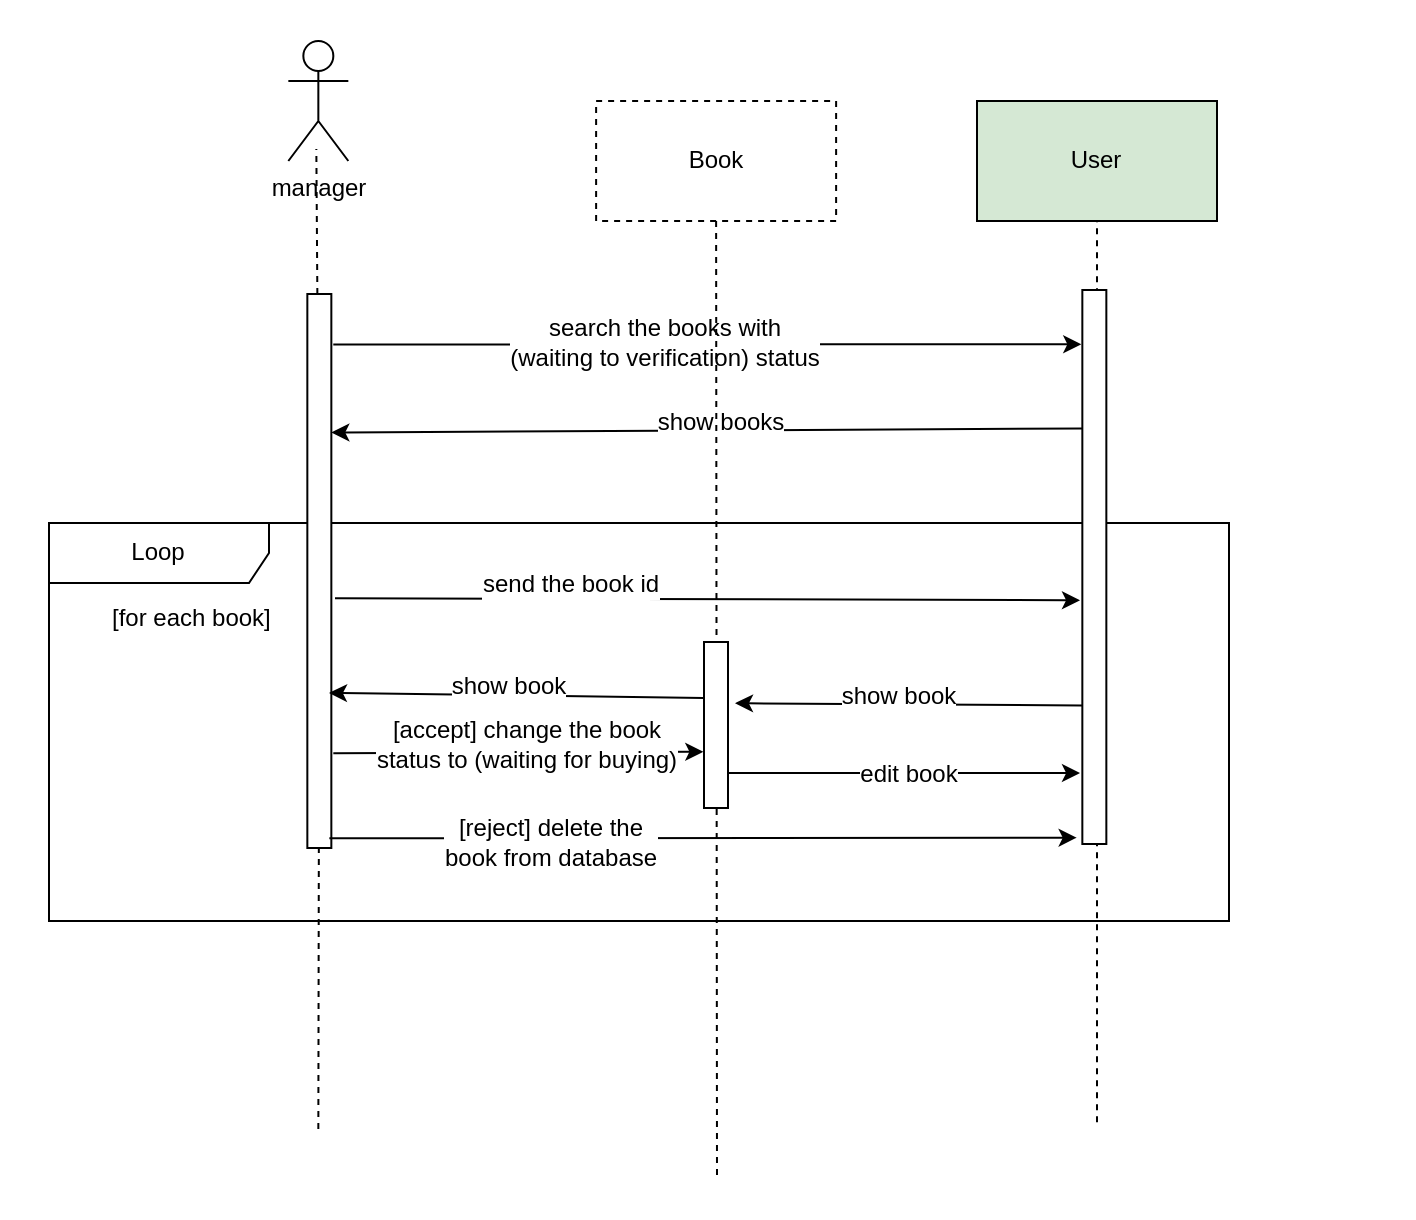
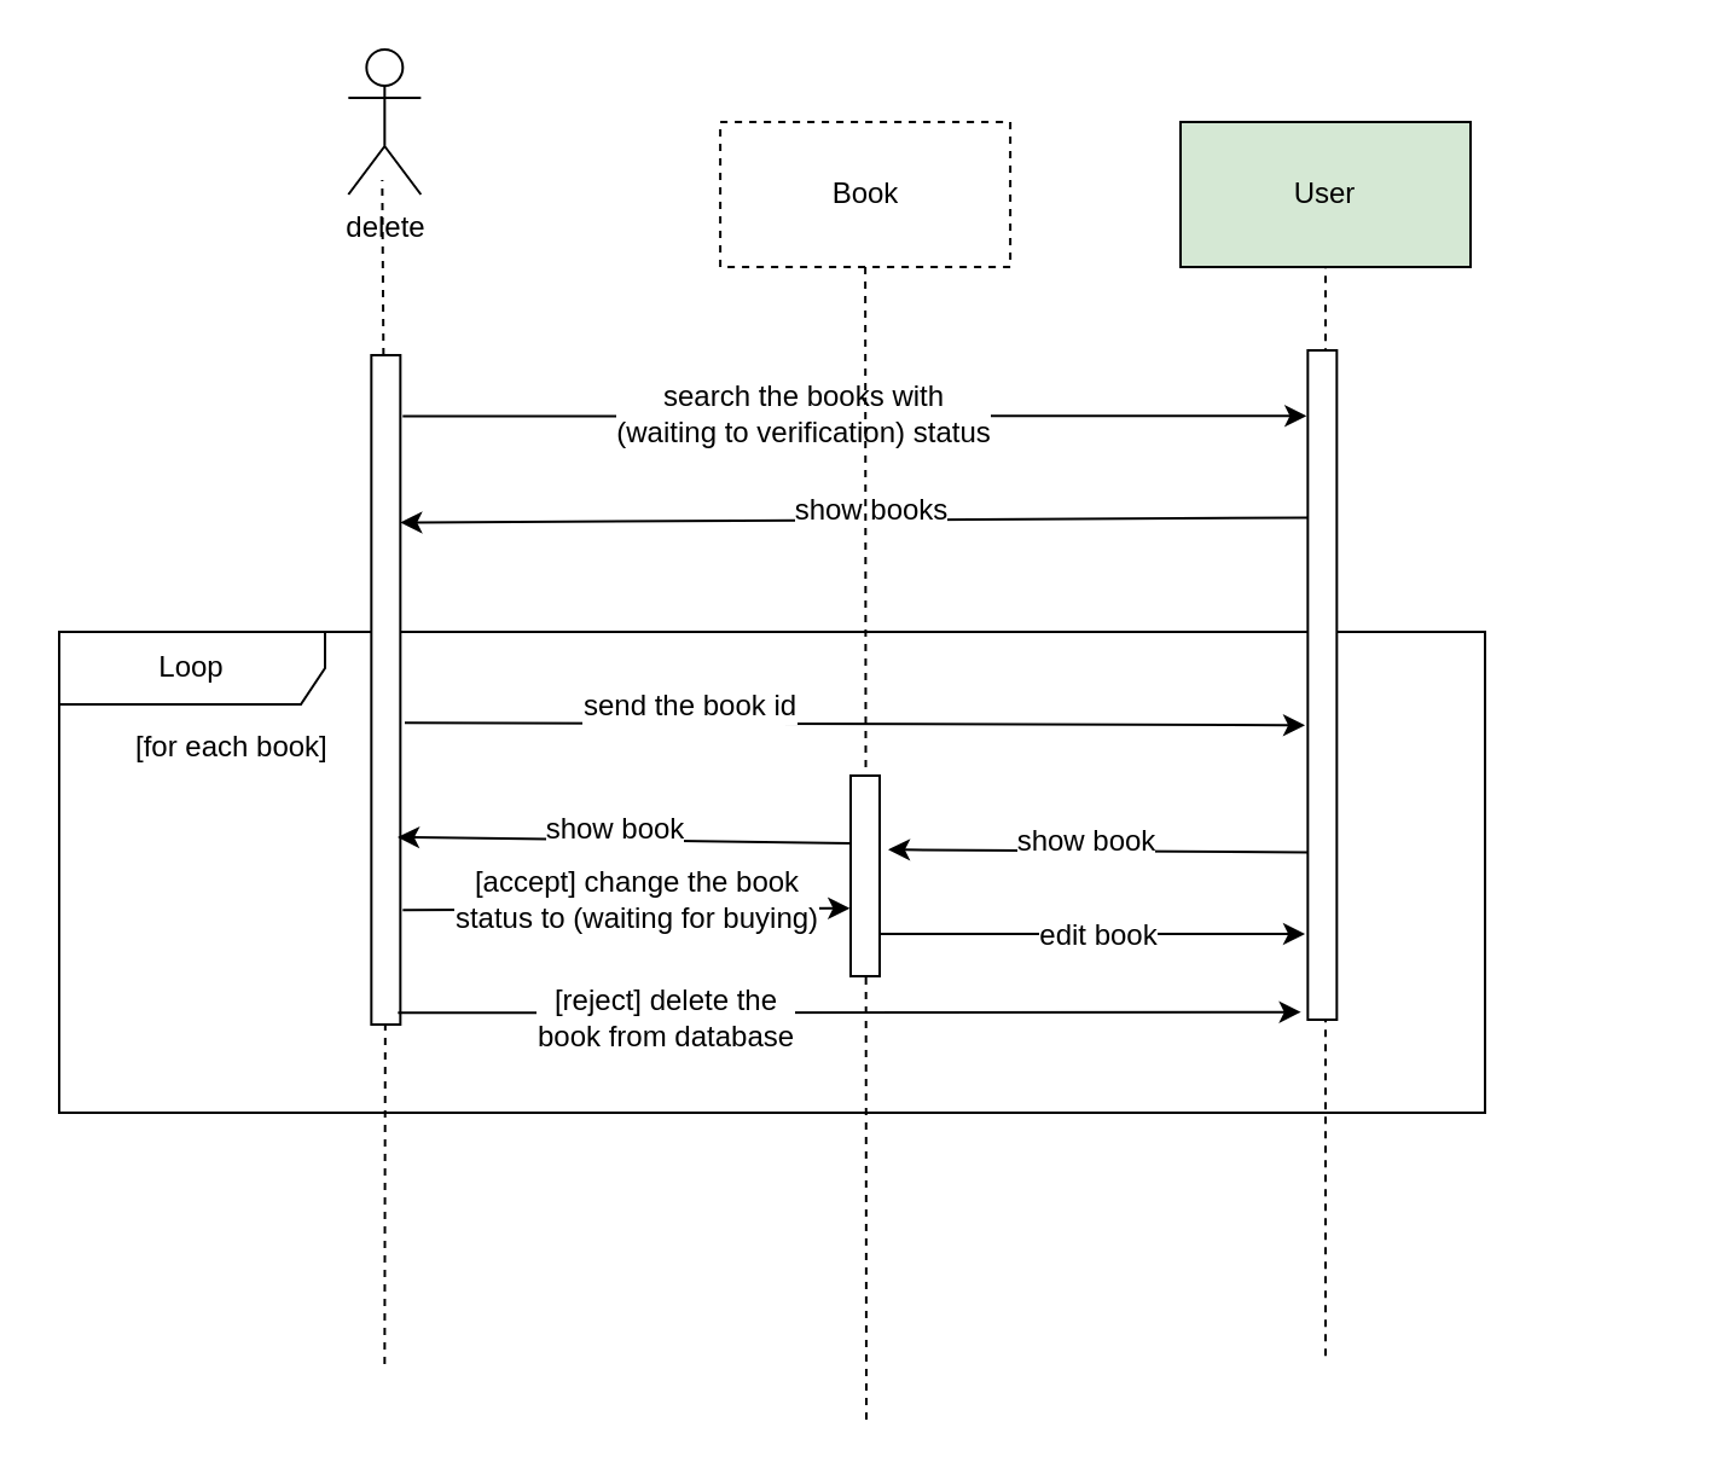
- <mxCell id="3" value="manager" style="shape=umlActor;verticalLabelPosition=bottom;labelBackgroundColor=#ffffff;verticalAlign=top;html=1;outlineConnect=0;" vertex="1" parent="1"><mxGeometry x="143.667" y="20" width="30" height="60" as="geometry" /></mxCell>
+ <mxCell id="3" value="delete" style="shape=umlActor;verticalLabelPosition=bottom;labelBackgroundColor=#ffffff;verticalAlign=top;html=1;outlineConnect=0;" vertex="1" parent="1"><mxGeometry x="143.667" y="20" width="30" height="60" as="geometry" /></mxCell>
